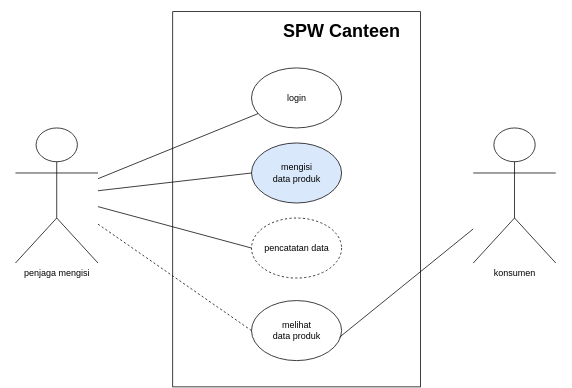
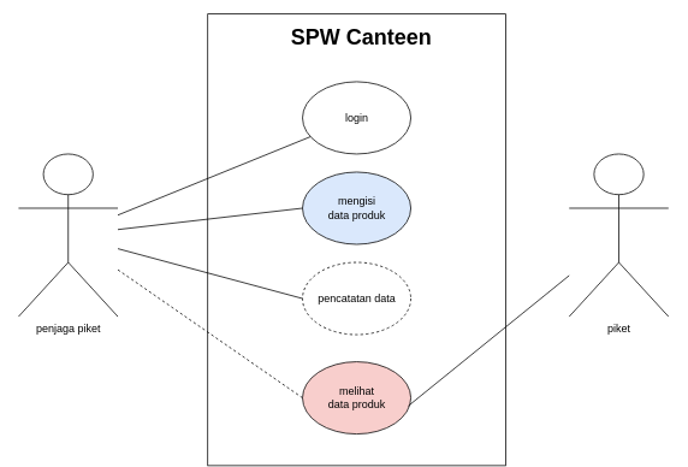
- <mxCell id="5" value="&lt;h1 style=&quot;margin-top: 0px;&quot;&gt;SPW Canteen&lt;/h1&gt;" style="text;html=1;whiteSpace=wrap;overflow=hidden;rounded=0;" vertex="1" parent="1"><mxGeometry x="375" y="20" width="180" height="40" as="geometry" /></mxCell>
+ <mxCell id="5" value="&lt;h1 style=&quot;margin-top: 0px;&quot;&gt;SPW Canteen&lt;/h1&gt;" style="text;html=1;whiteSpace=wrap;overflow=hidden;rounded=0;" vertex="1" parent="1"><mxGeometry x="320" y="20" width="180" height="40" as="geometry" /></mxCell>
- <mxCell id="3" value="penjaga mengisi" style="shape=umlActor;verticalLabelPosition=bottom;verticalAlign=top;html=1;outlineConnect=0;" vertex="1" parent="1"><mxGeometry x="20" y="170" width="110" height="180" as="geometry" /></mxCell>
+ <mxCell id="3" value="penjaga piket" style="shape=umlActor;verticalLabelPosition=bottom;verticalAlign=top;html=1;outlineConnect=0;" vertex="1" parent="1"><mxGeometry x="20" y="170" width="110" height="180" as="geometry" /></mxCell>
- <mxCell id="4" value="konsumen" style="shape=umlActor;verticalLabelPosition=bottom;verticalAlign=top;html=1;outlineConnect=0;" vertex="1" parent="1"><mxGeometry x="630" y="170" width="110" height="180" as="geometry" /></mxCell>
+ <mxCell id="4" value="piket" style="shape=umlActor;verticalLabelPosition=bottom;verticalAlign=top;html=1;outlineConnect=0;" vertex="1" parent="1"><mxGeometry x="630" y="170" width="110" height="180" as="geometry" /></mxCell>
- <mxCell id="9" value="melihat&lt;div&gt;data produk&lt;/div&gt;" style="ellipse;whiteSpace=wrap;html=1;" vertex="1" parent="1"><mxGeometry x="334.56" y="400" width="120" height="80" as="geometry" /></mxCell>
+ <mxCell id="9" value="melihat&lt;div&gt;data produk&lt;/div&gt;" style="ellipse;whiteSpace=wrap;html=1;fillColor=#f8cecc;" vertex="1" parent="1"><mxGeometry x="334.56" y="400" width="120" height="80" as="geometry" /></mxCell>
